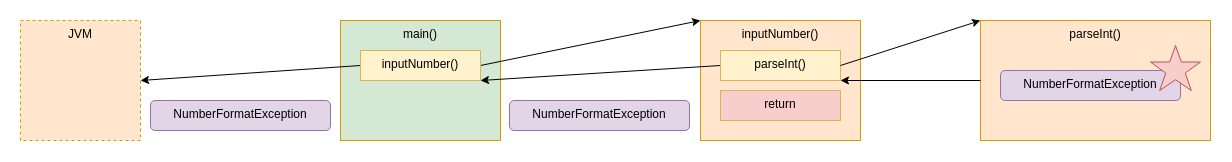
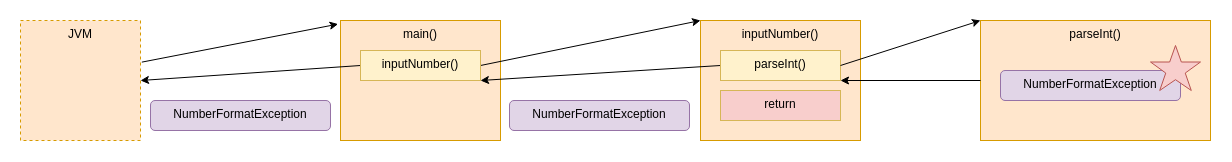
- <mxCell id="4" value="main()" style="rounded=0;whiteSpace=wrap;html=1;verticalAlign=top;fillColor=#d5e8d4;strokeColor=#d79b00;" parent="1" vertex="1"><mxGeometry x="340" y="20" width="160" height="120" as="geometry" /></mxCell>
+ <mxCell id="4" value="main()" style="rounded=0;whiteSpace=wrap;html=1;verticalAlign=top;fillColor=#ffe6cc;strokeColor=#d79b00;" parent="1" vertex="1"><mxGeometry x="340" y="20" width="160" height="120" as="geometry" /></mxCell>
+ <mxCell id="12" style="rounded=0;orthogonalLoop=1;jettySize=auto;html=1;exitX=1.011;exitY=0.347;exitDx=0;exitDy=0;entryX=-0.015;entryY=0.03;entryDx=0;entryDy=0;entryPerimeter=0;exitPerimeter=0;" parent="1" source="3" target="4" edge="1"><mxGeometry relative="1" as="geometry" /></mxCell>
